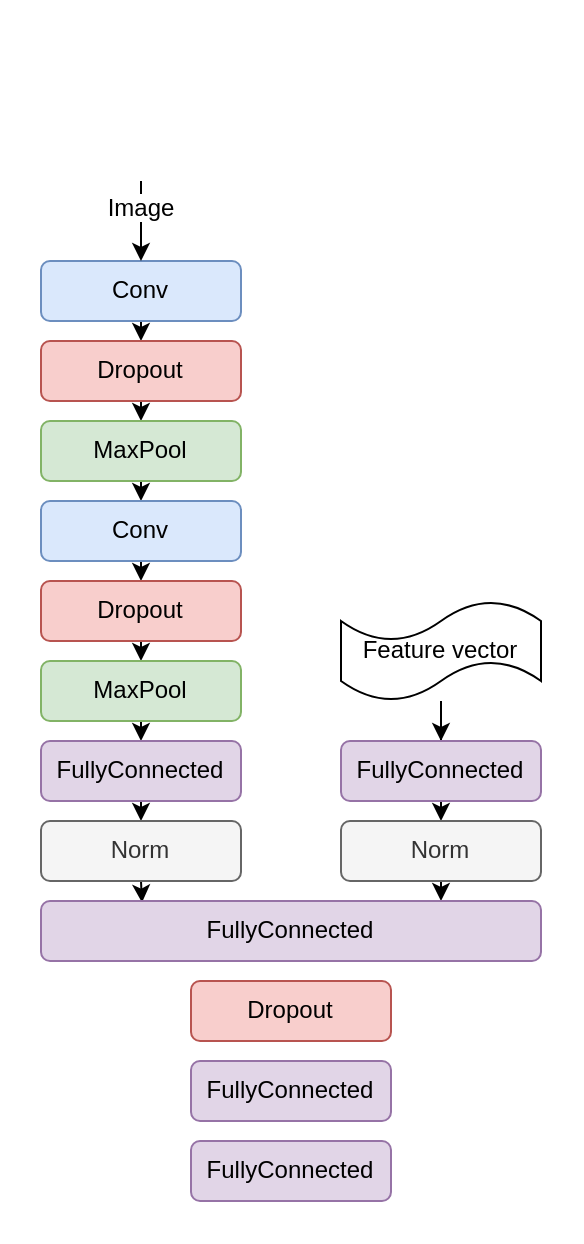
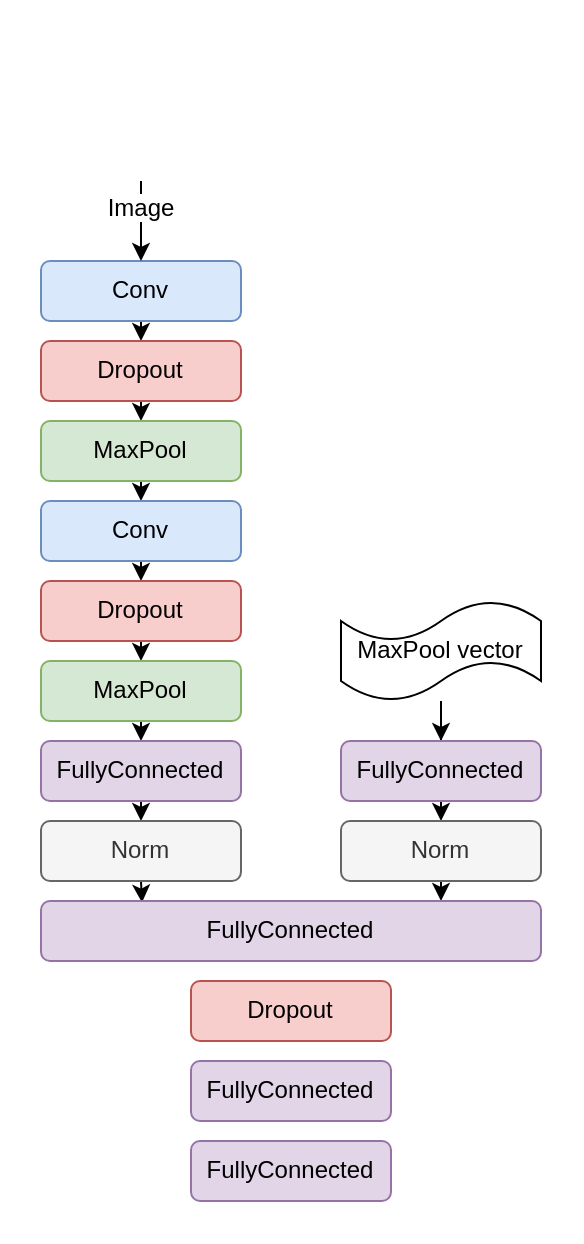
- <mxCell id="3" value="Feature vector" style="shape=tape;whiteSpace=wrap;html=1;" parent="1" vertex="1"><mxGeometry x="170" y="300" width="100" height="50" as="geometry" /></mxCell>
+ <mxCell id="3" value="MaxPool vector" style="shape=tape;whiteSpace=wrap;html=1;" parent="1" vertex="1"><mxGeometry x="170" y="300" width="100" height="50" as="geometry" /></mxCell>
